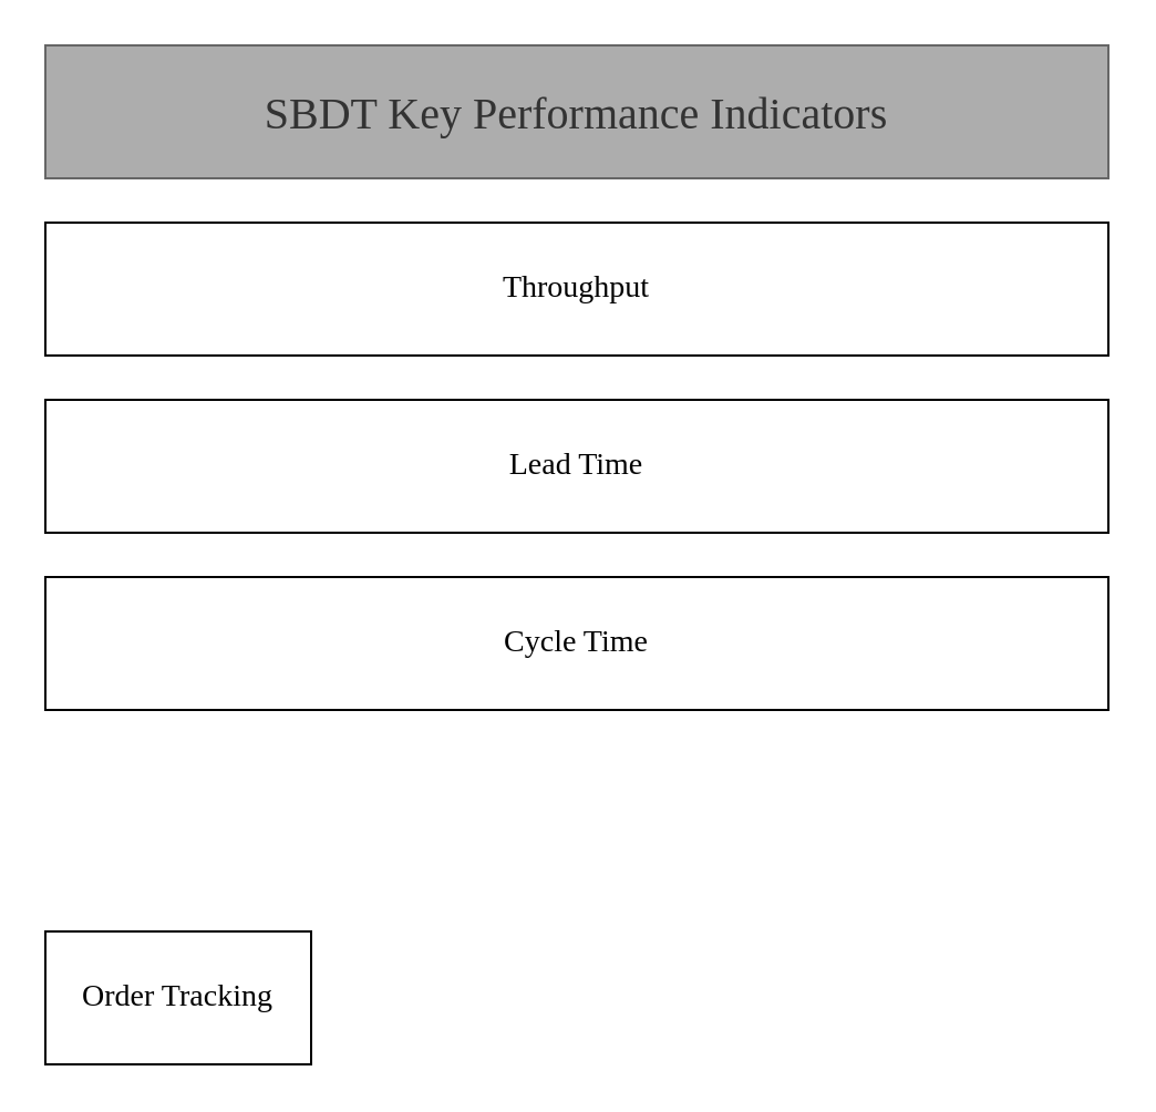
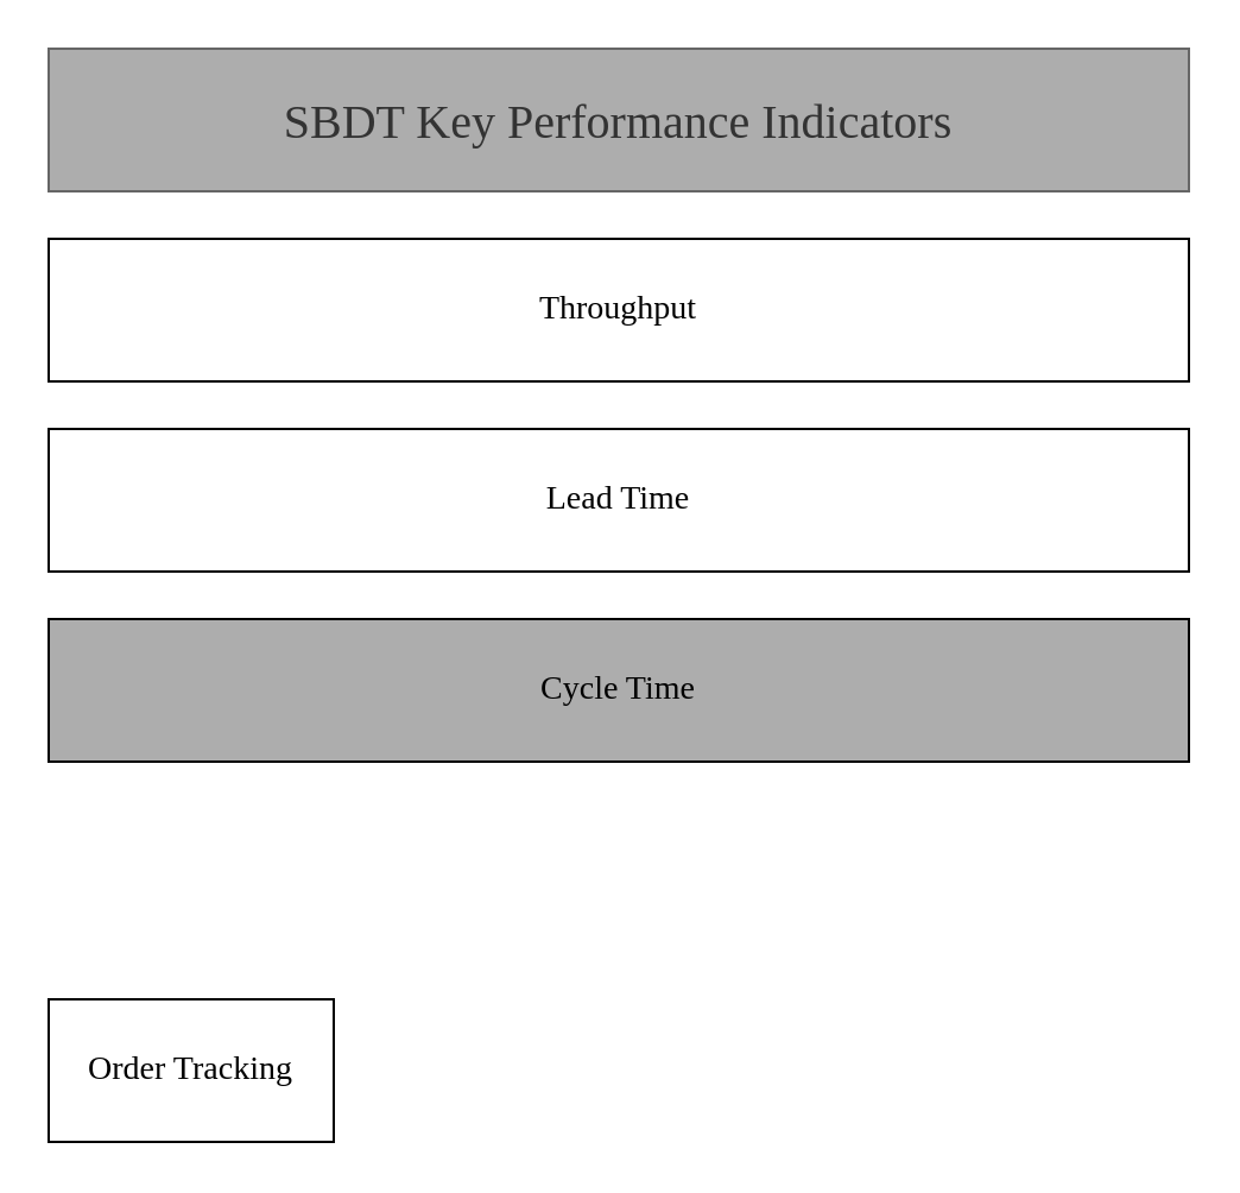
- <mxCell id="5" value="Cycle Time" style="rounded=0;whiteSpace=wrap;html=1;fontFamily=Times New Roman;fontSize=14;" parent="1" vertex="1"><mxGeometry x="20" y="260" width="480" height="60" as="geometry" /></mxCell>
+ <mxCell id="5" value="Cycle Time" style="rounded=0;whiteSpace=wrap;html=1;fontFamily=Times New Roman;fontSize=14;fillColor=#adadad;" parent="1" vertex="1"><mxGeometry x="20" y="260" width="480" height="60" as="geometry" /></mxCell>
